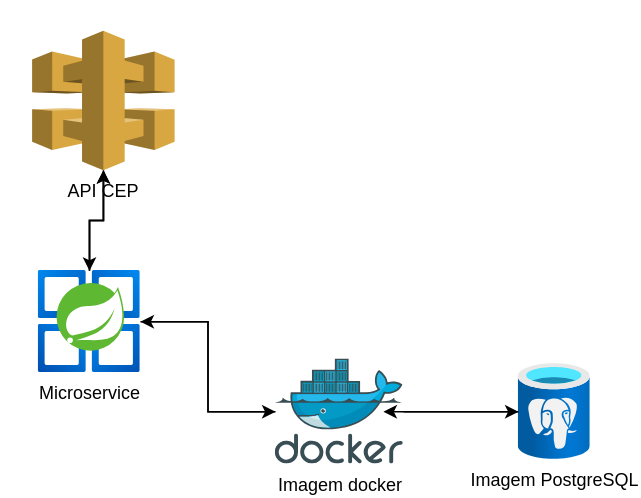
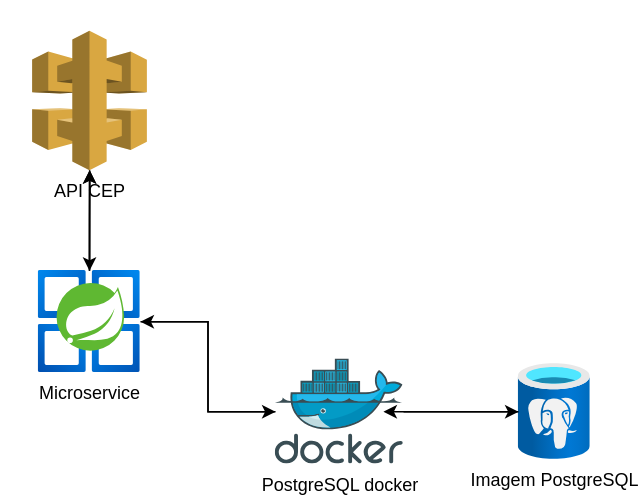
- <mxCell id="3" value="API CEP" style="outlineConnect=0;dashed=0;verticalLabelPosition=bottom;verticalAlign=top;align=center;html=1;shape=mxgraph.aws3.api_gateway;fillColor=#D9A741;gradientColor=none;" vertex="1" parent="1"><mxGeometry x="20.75" y="20" width="95" height="93" as="geometry" /></mxCell>
+ <mxCell id="3" value="API CEP" style="outlineConnect=0;dashed=0;verticalLabelPosition=bottom;verticalAlign=top;align=center;html=1;shape=mxgraph.aws3.api_gateway;fillColor=#D9A741;gradientColor=none;" vertex="1" parent="1"><mxGeometry x="20.75" y="20" width="76.5" height="93" as="geometry" /></mxCell>
- <mxCell id="10" value="Imagem docker" style="image;sketch=0;aspect=fixed;html=1;points=[];align=center;fontSize=12;image=img/lib/mscae/Docker.svg;" vertex="1" parent="1"><mxGeometry x="183" y="239" width="85.36" height="70" as="geometry" /></mxCell>
+ <mxCell id="10" value="PostgreSQL docker" style="image;sketch=0;aspect=fixed;html=1;points=[];align=center;fontSize=12;image=img/lib/mscae/Docker.svg;" vertex="1" parent="1"><mxGeometry x="183" y="239" width="85.36" height="70" as="geometry" /></mxCell>
